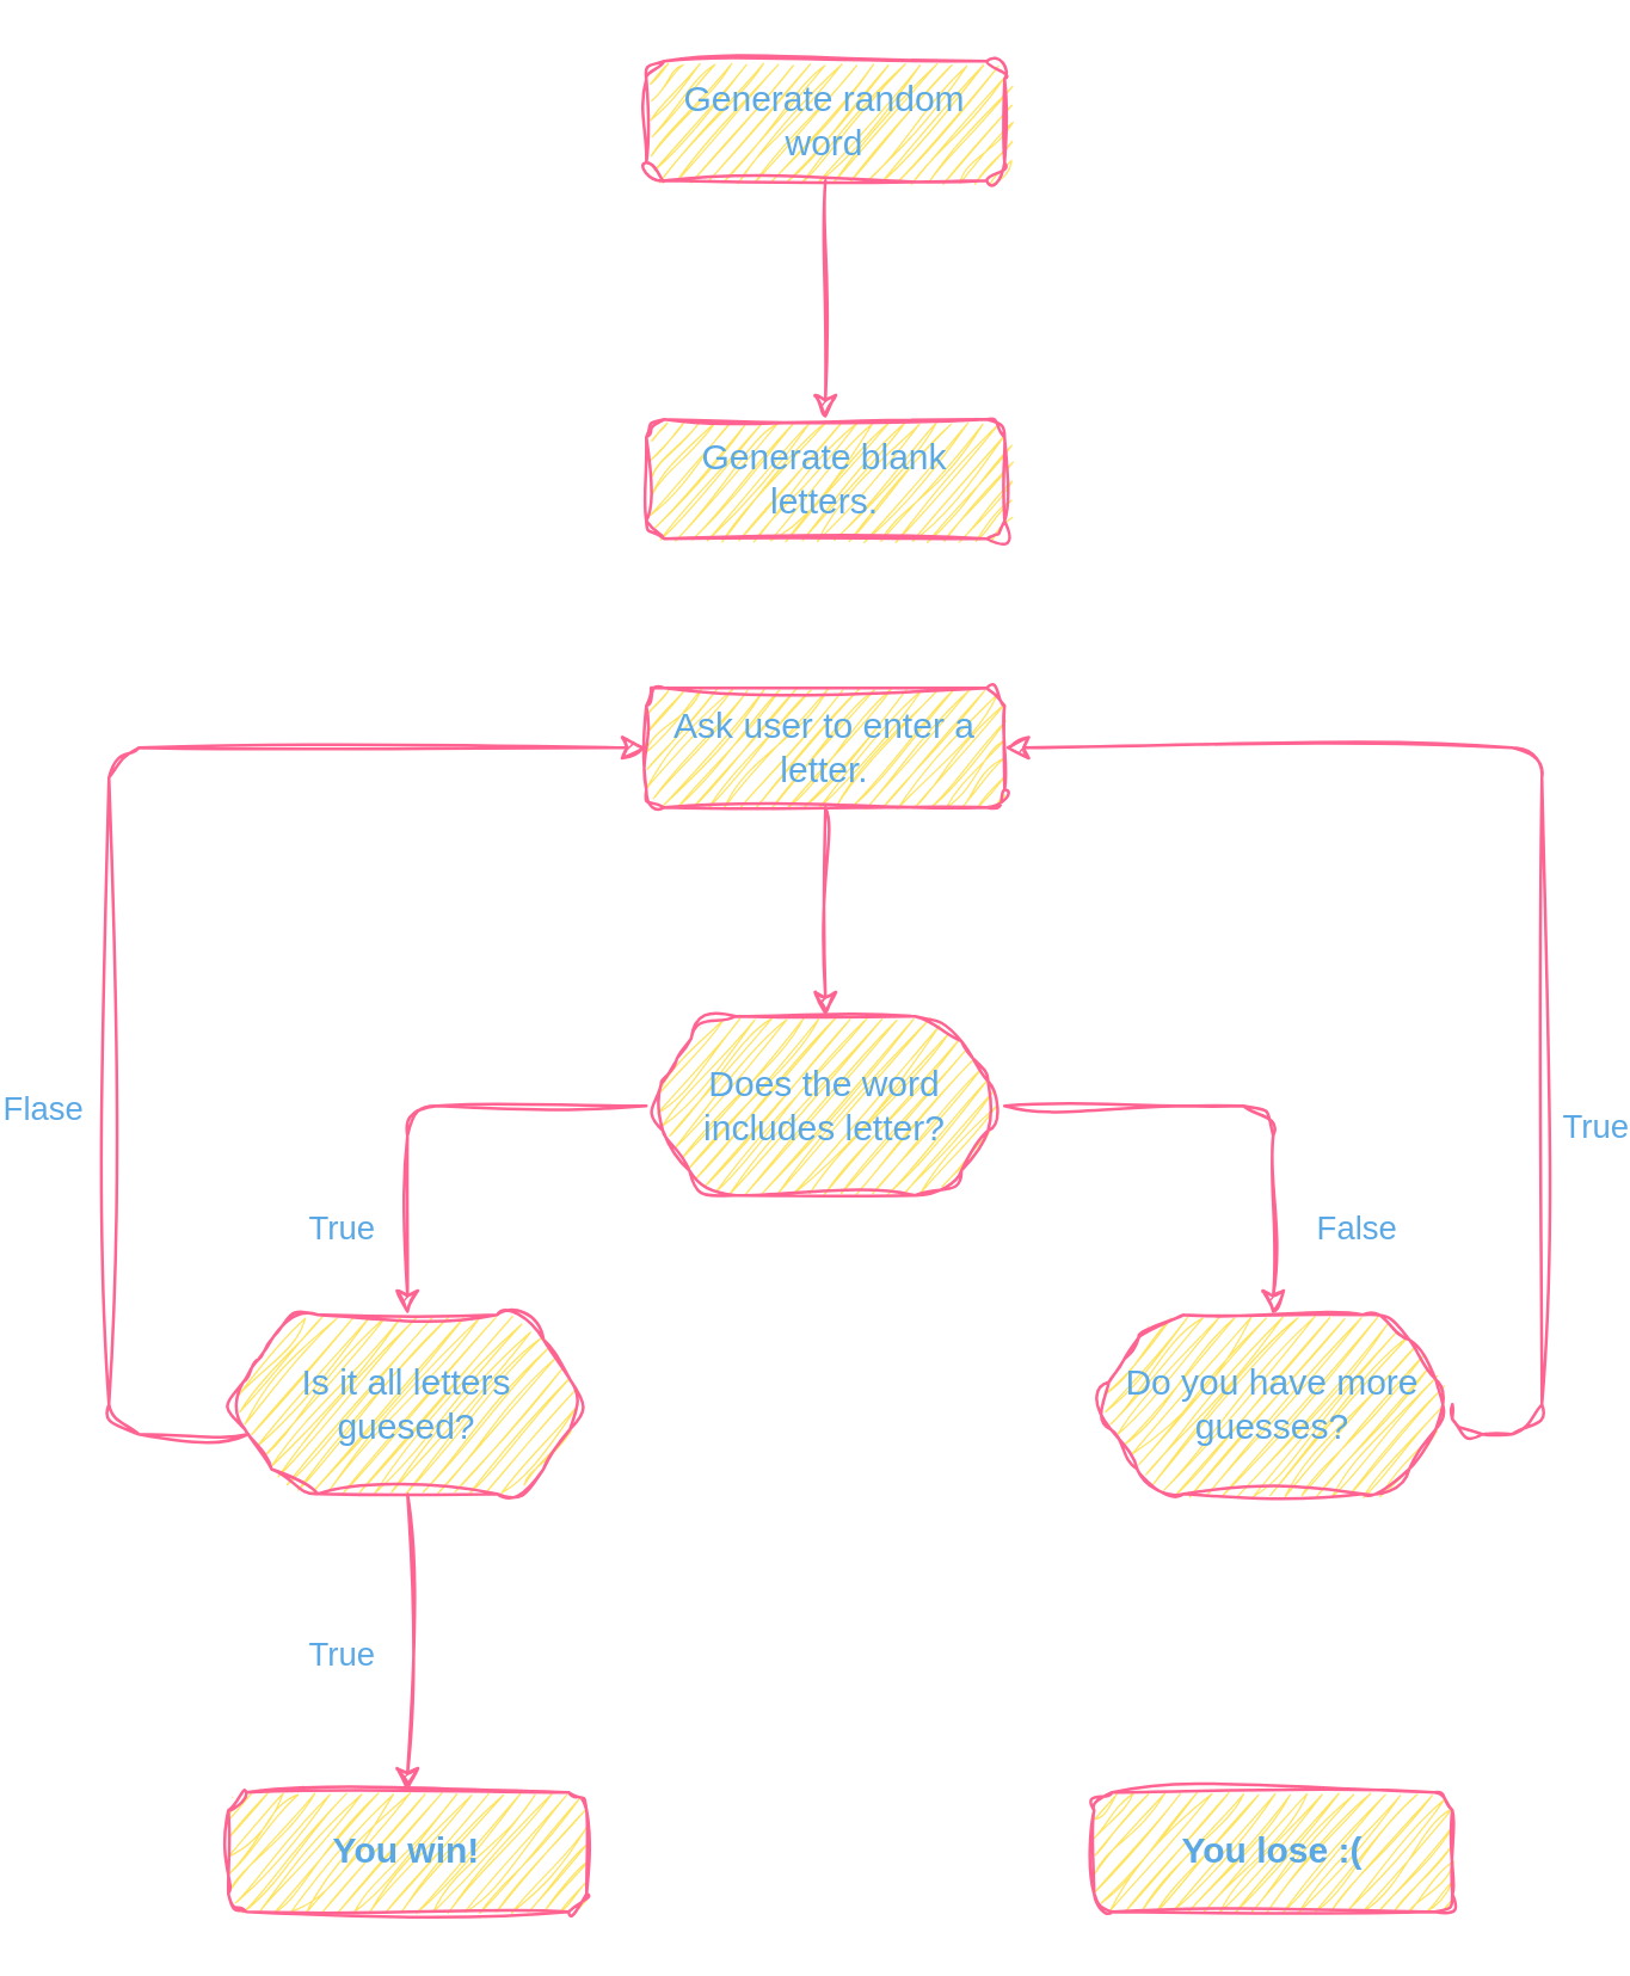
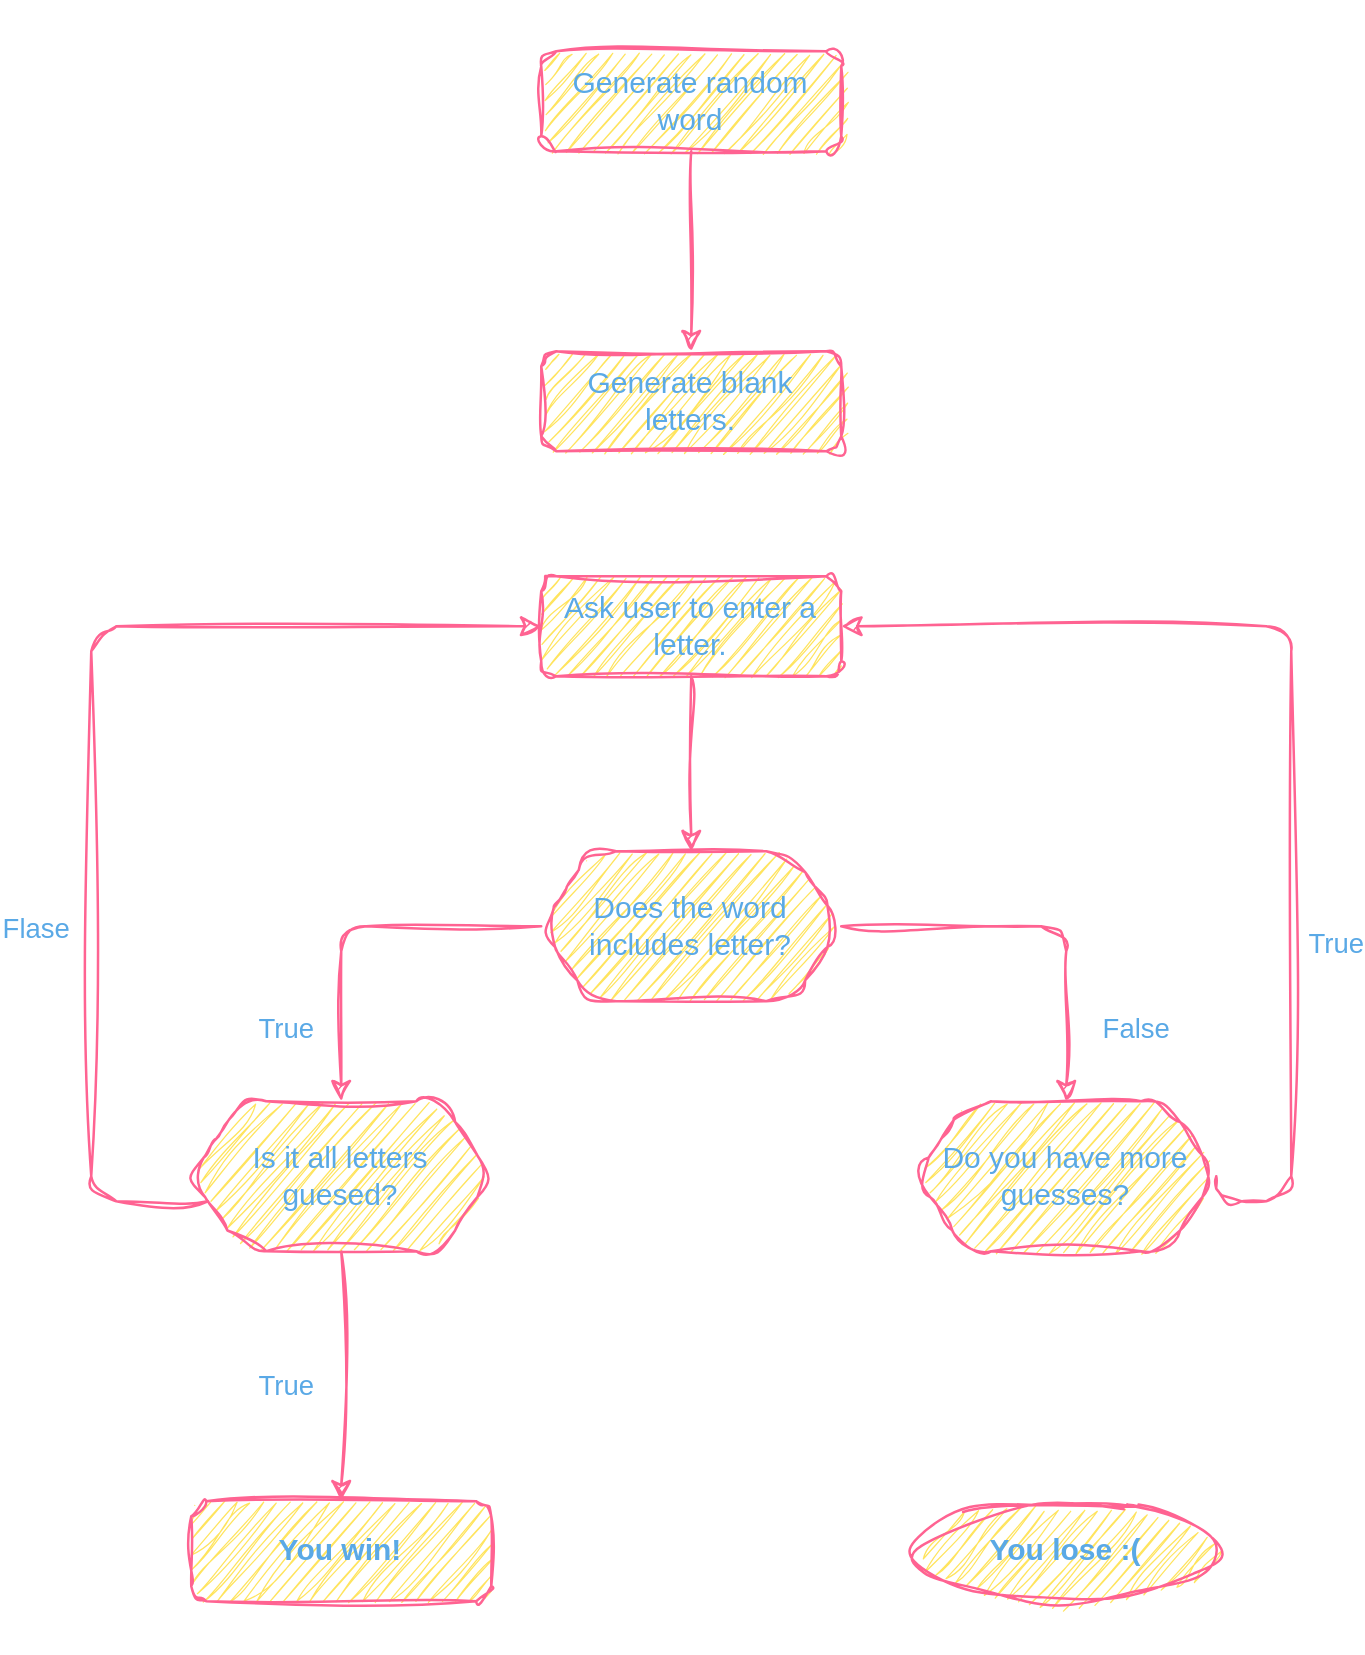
- <mxCell id="18" value="You lose :(" style="rounded=1;whiteSpace=wrap;html=1;sketch=1;curveFitting=1;jiggle=2;labelBackgroundColor=none;fillColor=#FFE45E;strokeColor=#FF6392;fontColor=#5AA9E6;fontStyle=1" vertex="1" parent="1"><mxGeometry x="350" y="600" width="120" height="40" as="geometry" /></mxCell>
+ <mxCell id="18" value="You lose :(" style="ellipse;whiteSpace=wrap;html=1;sketch=1;curveFitting=1;jiggle=2;labelBackgroundColor=none;fillColor=#FFE45E;strokeColor=#FF6392;fontColor=#5AA9E6;fontStyle=1;" vertex="1" parent="1"><mxGeometry x="350" y="600" width="120" height="40" as="geometry" /></mxCell>
